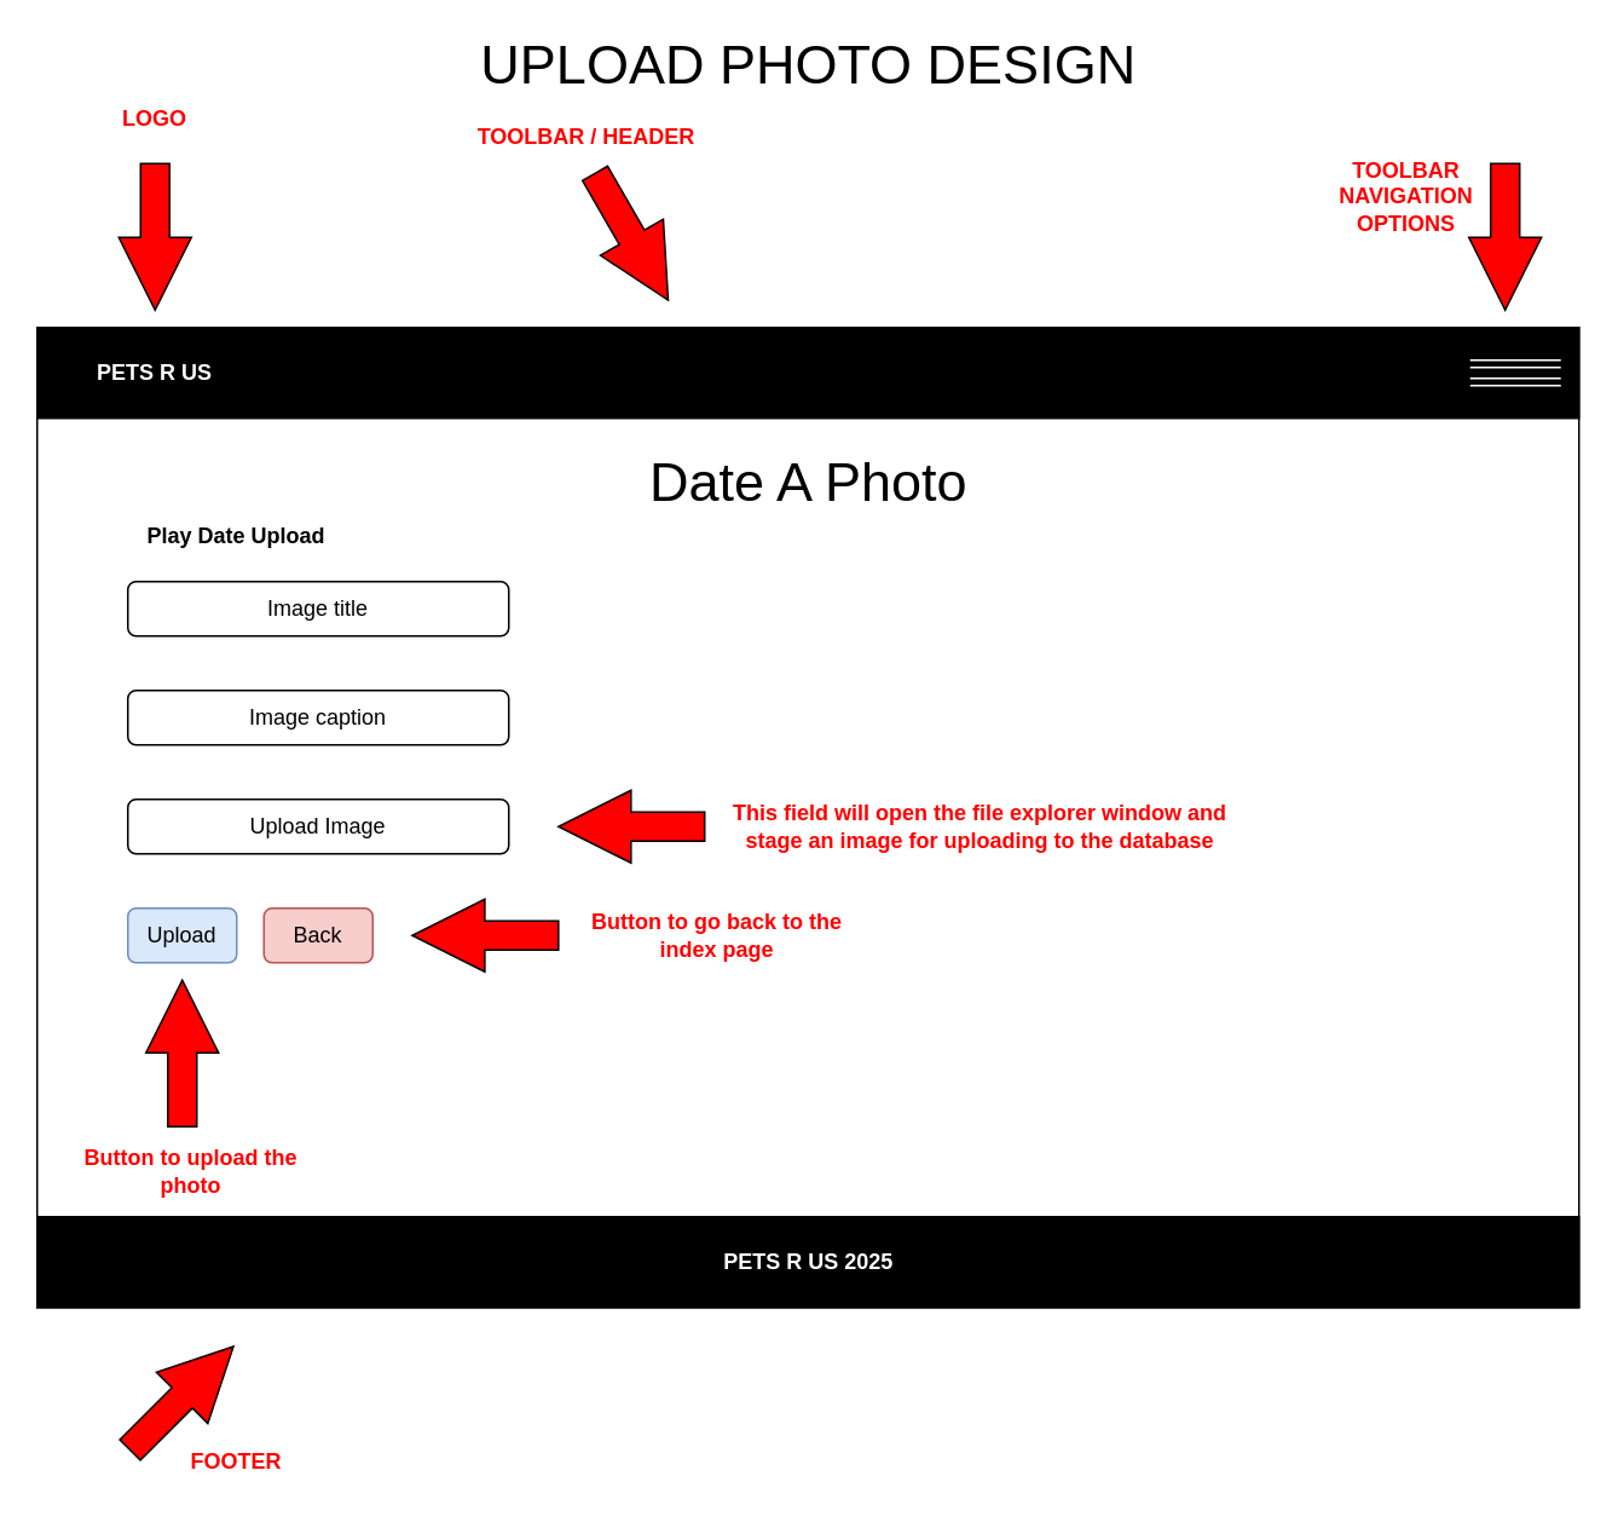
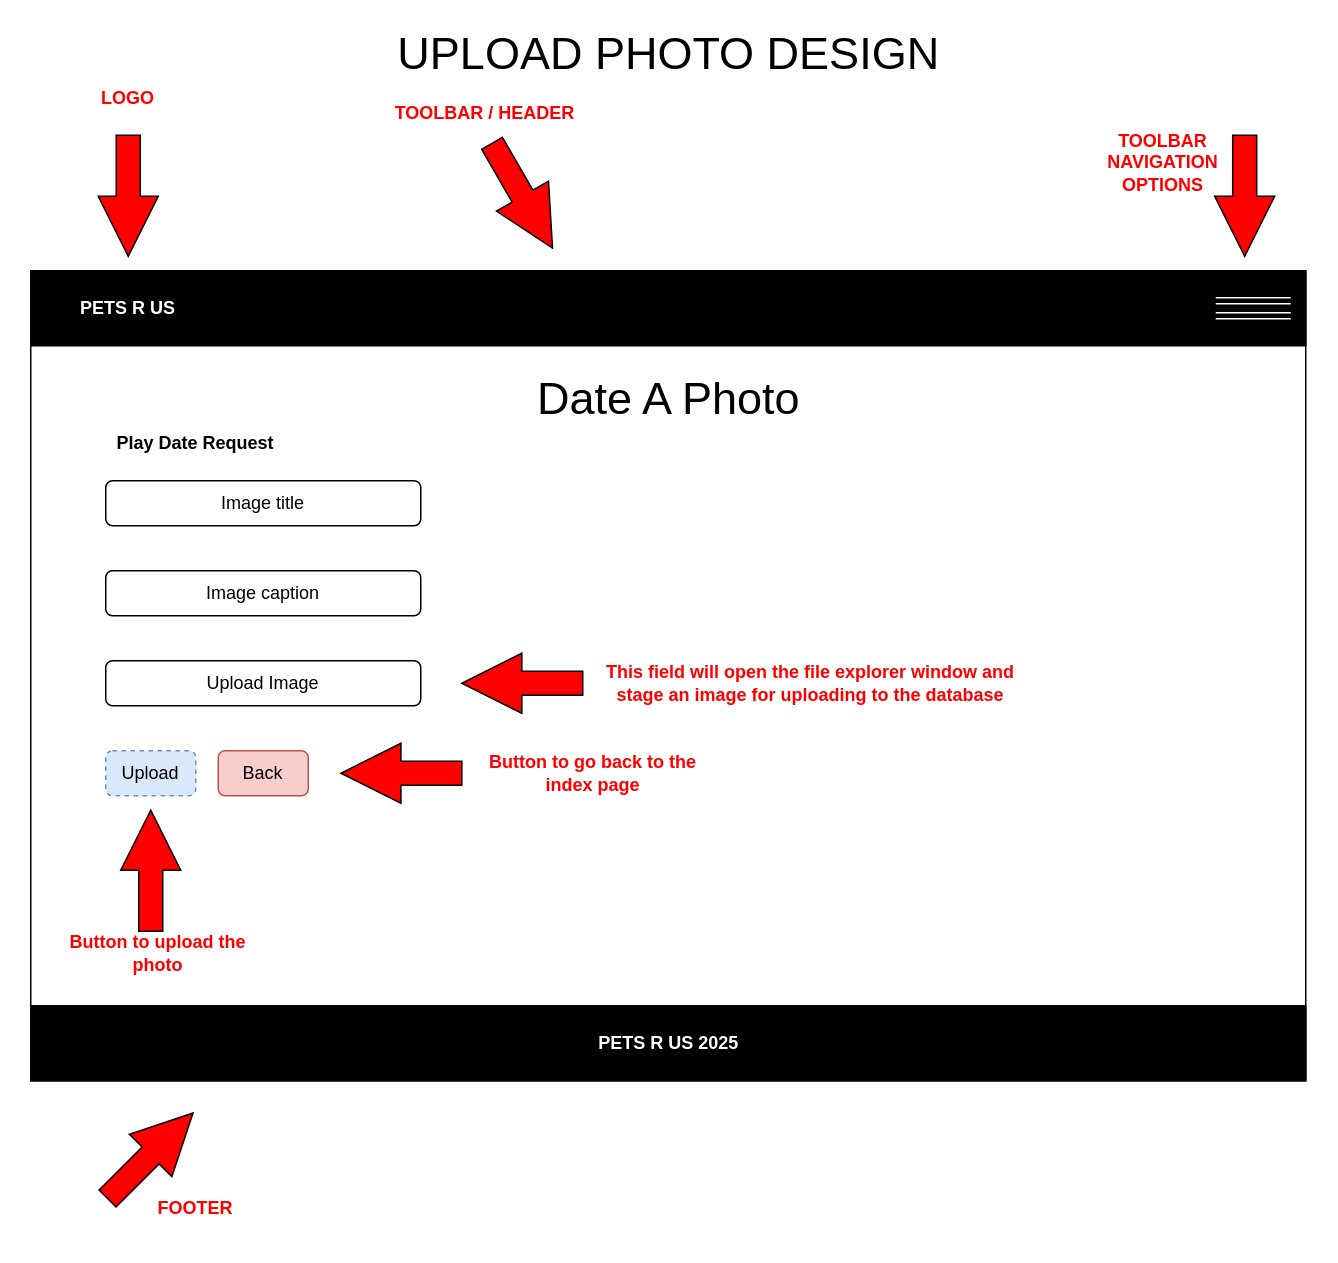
- <mxCell id="19" value="&lt;b style=&quot;&quot;&gt;Play Date Upload&lt;/b&gt;" style="text;html=1;strokeColor=none;fillColor=none;align=center;verticalAlign=middle;whiteSpace=wrap;rounded=0;" vertex="1" parent="1"><mxGeometry x="75" y="280" width="110" height="30" as="geometry" /></mxCell>
+ <mxCell id="19" value="&lt;b style=&quot;&quot;&gt;Play Date Request&lt;/b&gt;" style="text;html=1;strokeColor=none;fillColor=none;align=center;verticalAlign=middle;whiteSpace=wrap;rounded=0;" vertex="1" parent="1"><mxGeometry x="75" y="280" width="110" height="30" as="geometry" /></mxCell>
- <mxCell id="23" value="Upload" style="rounded=1;whiteSpace=wrap;html=1;fillColor=#dae8fc;strokeColor=#6c8ebf;" vertex="1" parent="1"><mxGeometry x="70" y="500" width="60" height="30" as="geometry" /></mxCell>
+ <mxCell id="23" value="Upload" style="rounded=1;whiteSpace=wrap;html=1;fillColor=#dae8fc;strokeColor=#6c8ebf;dashed=1;" vertex="1" parent="1"><mxGeometry x="70" y="500" width="60" height="30" as="geometry" /></mxCell>
- <mxCell id="28" value="&lt;font color=&quot;#ff0000&quot;&gt;&lt;b&gt;Button to upload the photo&lt;/b&gt;&lt;/font&gt;" style="text;html=1;strokeColor=none;fillColor=none;align=center;verticalAlign=middle;whiteSpace=wrap;rounded=0;fontColor=#FFFFFF;" vertex="1" parent="1"><mxGeometry x="30" y="630" width="150" height="30" as="geometry" /></mxCell>
+ <mxCell id="28" value="&lt;font color=&quot;#ff0000&quot;&gt;&lt;b&gt;Button to upload the photo&lt;/b&gt;&lt;/font&gt;" style="text;html=1;strokeColor=none;fillColor=none;align=center;verticalAlign=middle;whiteSpace=wrap;rounded=0;fontColor=#FFFFFF;" vertex="1" parent="1"><mxGeometry x="30" y="620" width="150" height="30" as="geometry" /></mxCell>
